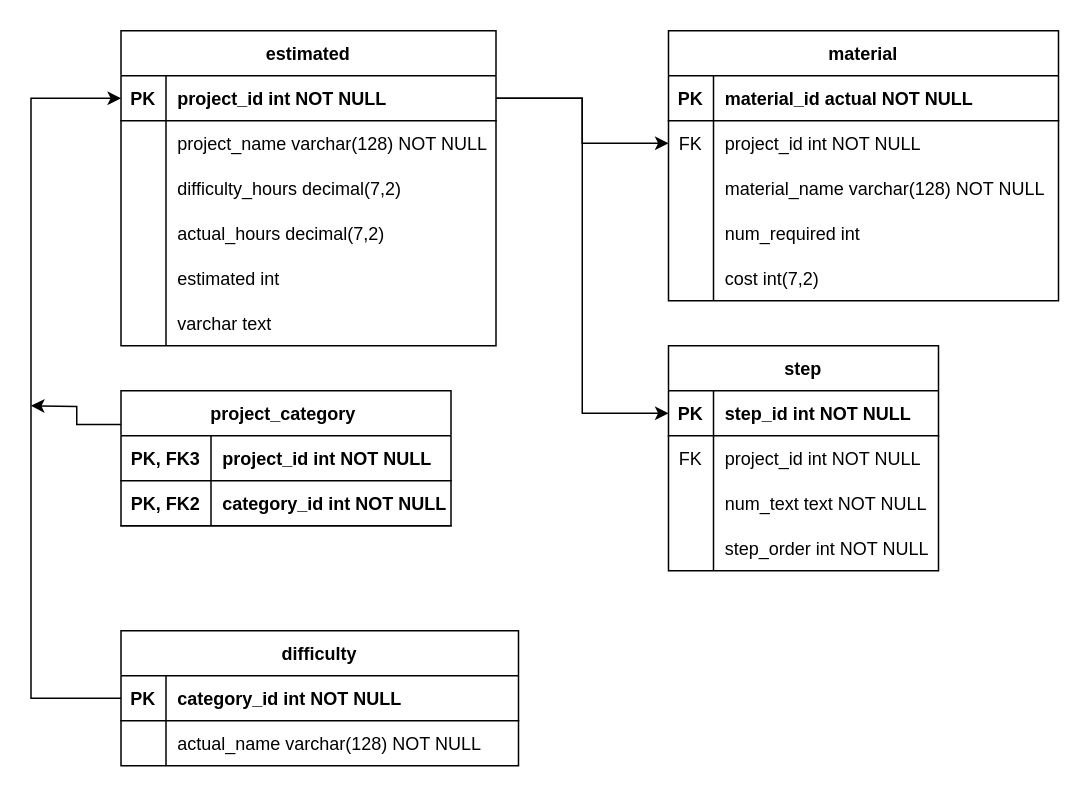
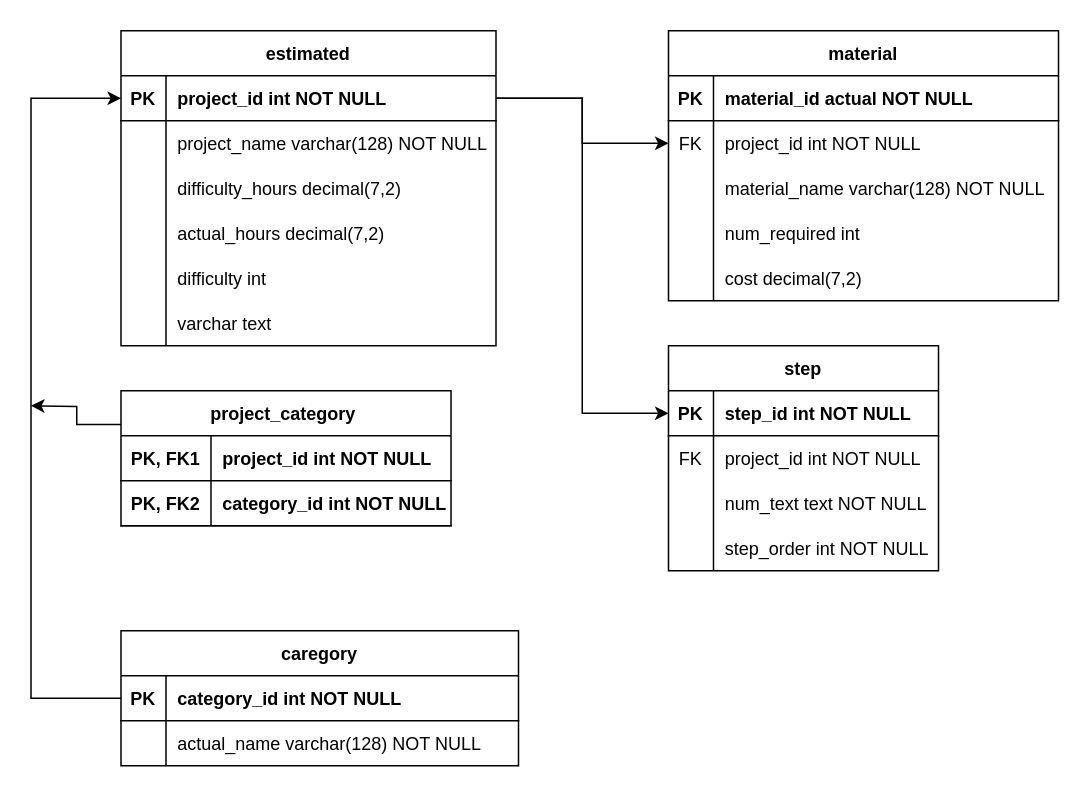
- <mxCell id="17" value="estimated int" style="shape=partialRectangle;overflow=hidden;connectable=0;fillColor=none;align=left;strokeColor=inherit;top=0;left=0;bottom=0;right=0;spacingLeft=6;" parent="15" vertex="1"><mxGeometry x="30" width="220" height="30" as="geometry"><mxRectangle width="220" height="30" as="alternateBounds" /></mxGeometry></mxCell>
+ <mxCell id="17" value="difficulty int" style="shape=partialRectangle;overflow=hidden;connectable=0;fillColor=none;align=left;strokeColor=inherit;top=0;left=0;bottom=0;right=0;spacingLeft=6;" parent="15" vertex="1"><mxGeometry x="30" width="220" height="30" as="geometry"><mxRectangle width="220" height="30" as="alternateBounds" /></mxGeometry></mxCell>
- <mxCell id="51" value="cost int(7,2)" style="shape=partialRectangle;overflow=hidden;connectable=0;fillColor=none;align=left;strokeColor=inherit;top=0;left=0;bottom=0;right=0;spacingLeft=6;" parent="49" vertex="1"><mxGeometry x="30" width="230" height="30" as="geometry"><mxRectangle width="230" height="30" as="alternateBounds" /></mxGeometry></mxCell>
+ <mxCell id="51" value="cost decimal(7,2)" style="shape=partialRectangle;overflow=hidden;connectable=0;fillColor=none;align=left;strokeColor=inherit;top=0;left=0;bottom=0;right=0;spacingLeft=6;" parent="49" vertex="1"><mxGeometry x="30" width="230" height="30" as="geometry"><mxRectangle width="230" height="30" as="alternateBounds" /></mxGeometry></mxCell>
- <mxCell id="24" value="PK, FK3" style="shape=partialRectangle;overflow=hidden;connectable=0;fillColor=none;strokeColor=inherit;top=0;left=0;bottom=0;right=0;fontStyle=1;" parent="23" vertex="1"><mxGeometry width="60" height="30" as="geometry"><mxRectangle width="60" height="30" as="alternateBounds" /></mxGeometry></mxCell>
+ <mxCell id="24" value="PK, FK1" style="shape=partialRectangle;overflow=hidden;connectable=0;fillColor=none;strokeColor=inherit;top=0;left=0;bottom=0;right=0;fontStyle=1;" parent="23" vertex="1"><mxGeometry width="60" height="30" as="geometry"><mxRectangle width="60" height="30" as="alternateBounds" /></mxGeometry></mxCell>
- <mxCell id="29" value="difficulty" style="shape=table;startSize=30;container=1;collapsible=1;childLayout=tableLayout;fixedRows=1;rowLines=0;fontStyle=1;align=center;resizeLast=1;" parent="1" vertex="1"><mxGeometry x="80" y="420" width="265" height="90" as="geometry" /></mxCell>
+ <mxCell id="29" value="caregory" style="shape=table;startSize=30;container=1;collapsible=1;childLayout=tableLayout;fixedRows=1;rowLines=0;fontStyle=1;align=center;resizeLast=1;" parent="1" vertex="1"><mxGeometry x="80" y="420" width="265" height="90" as="geometry" /></mxCell>
